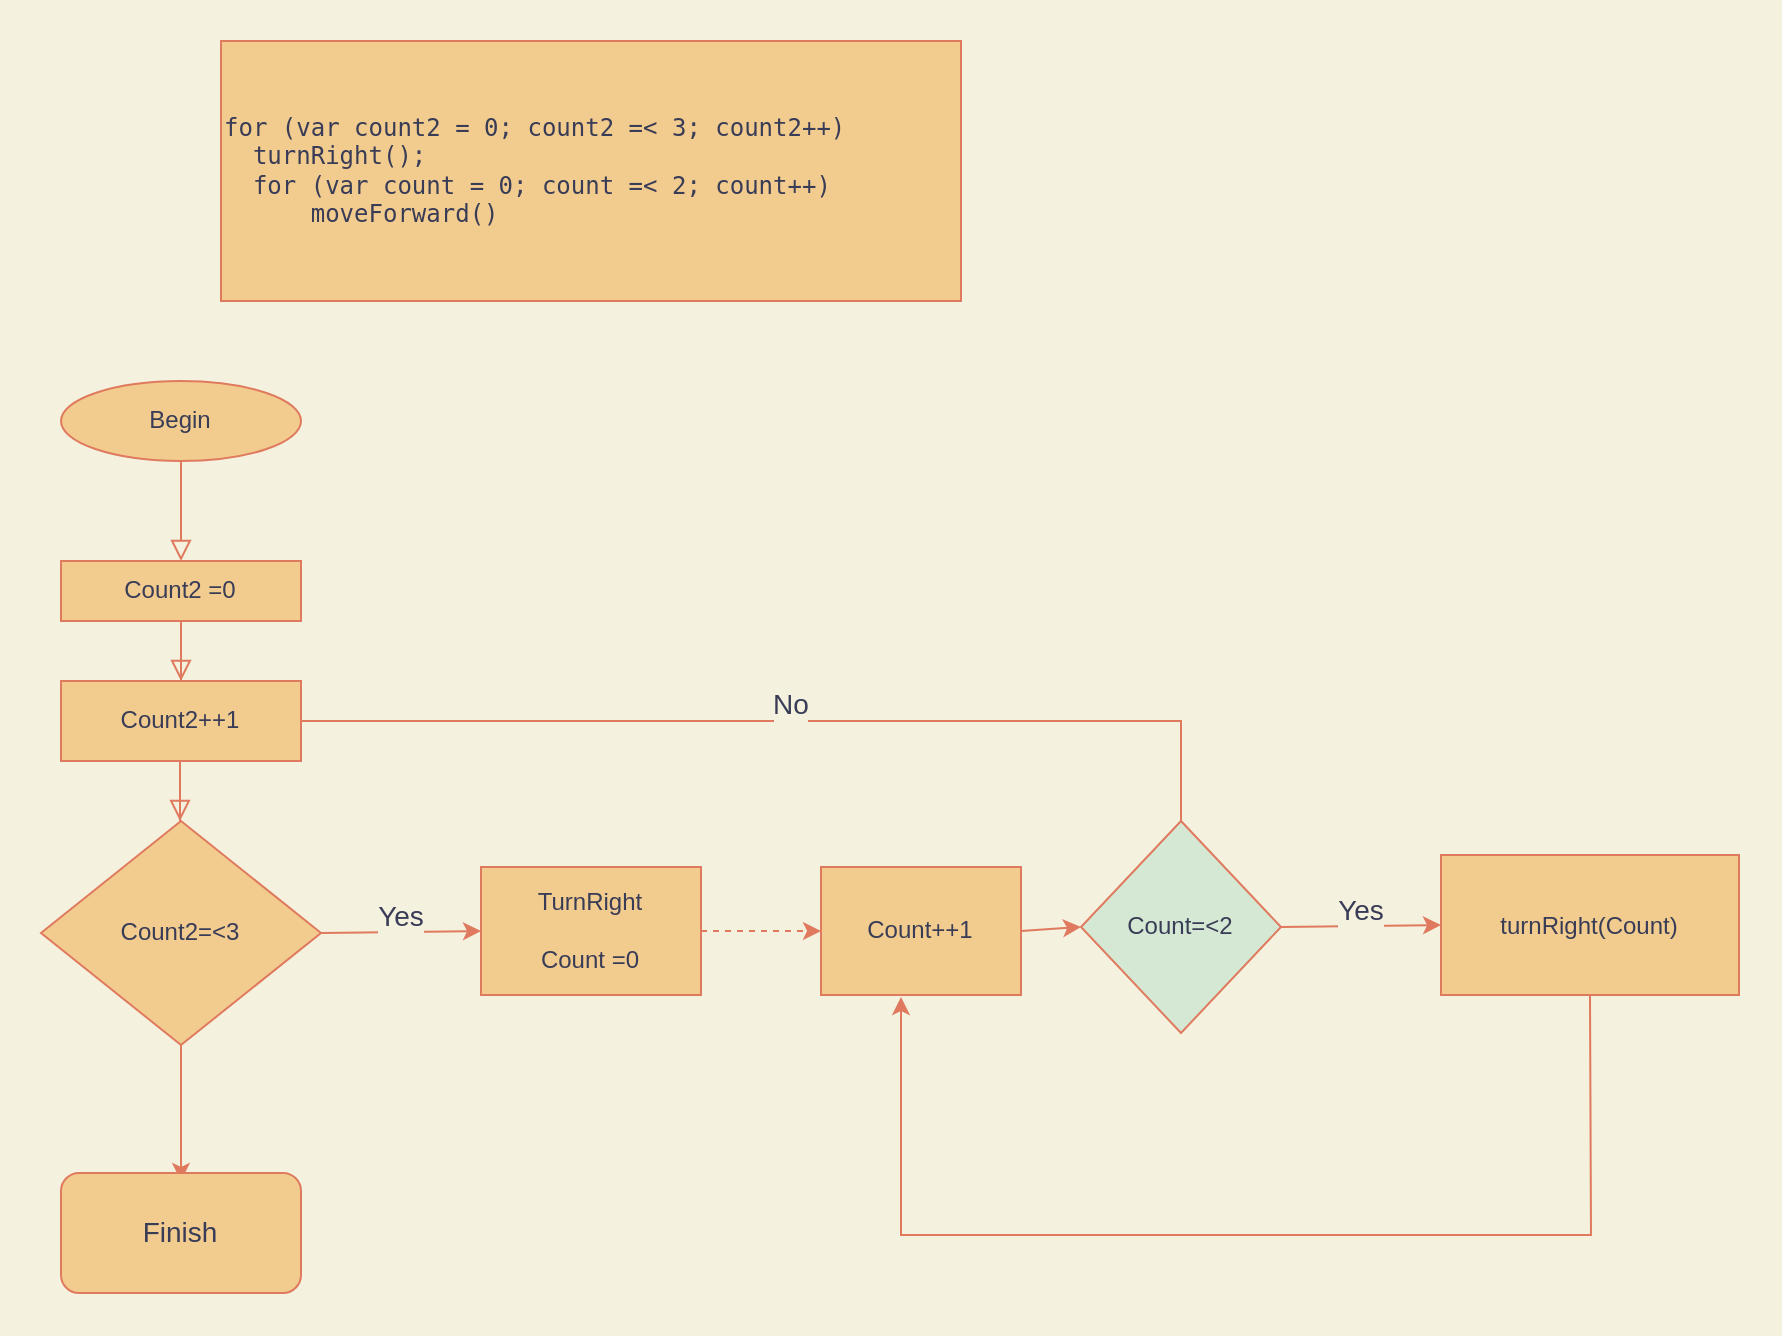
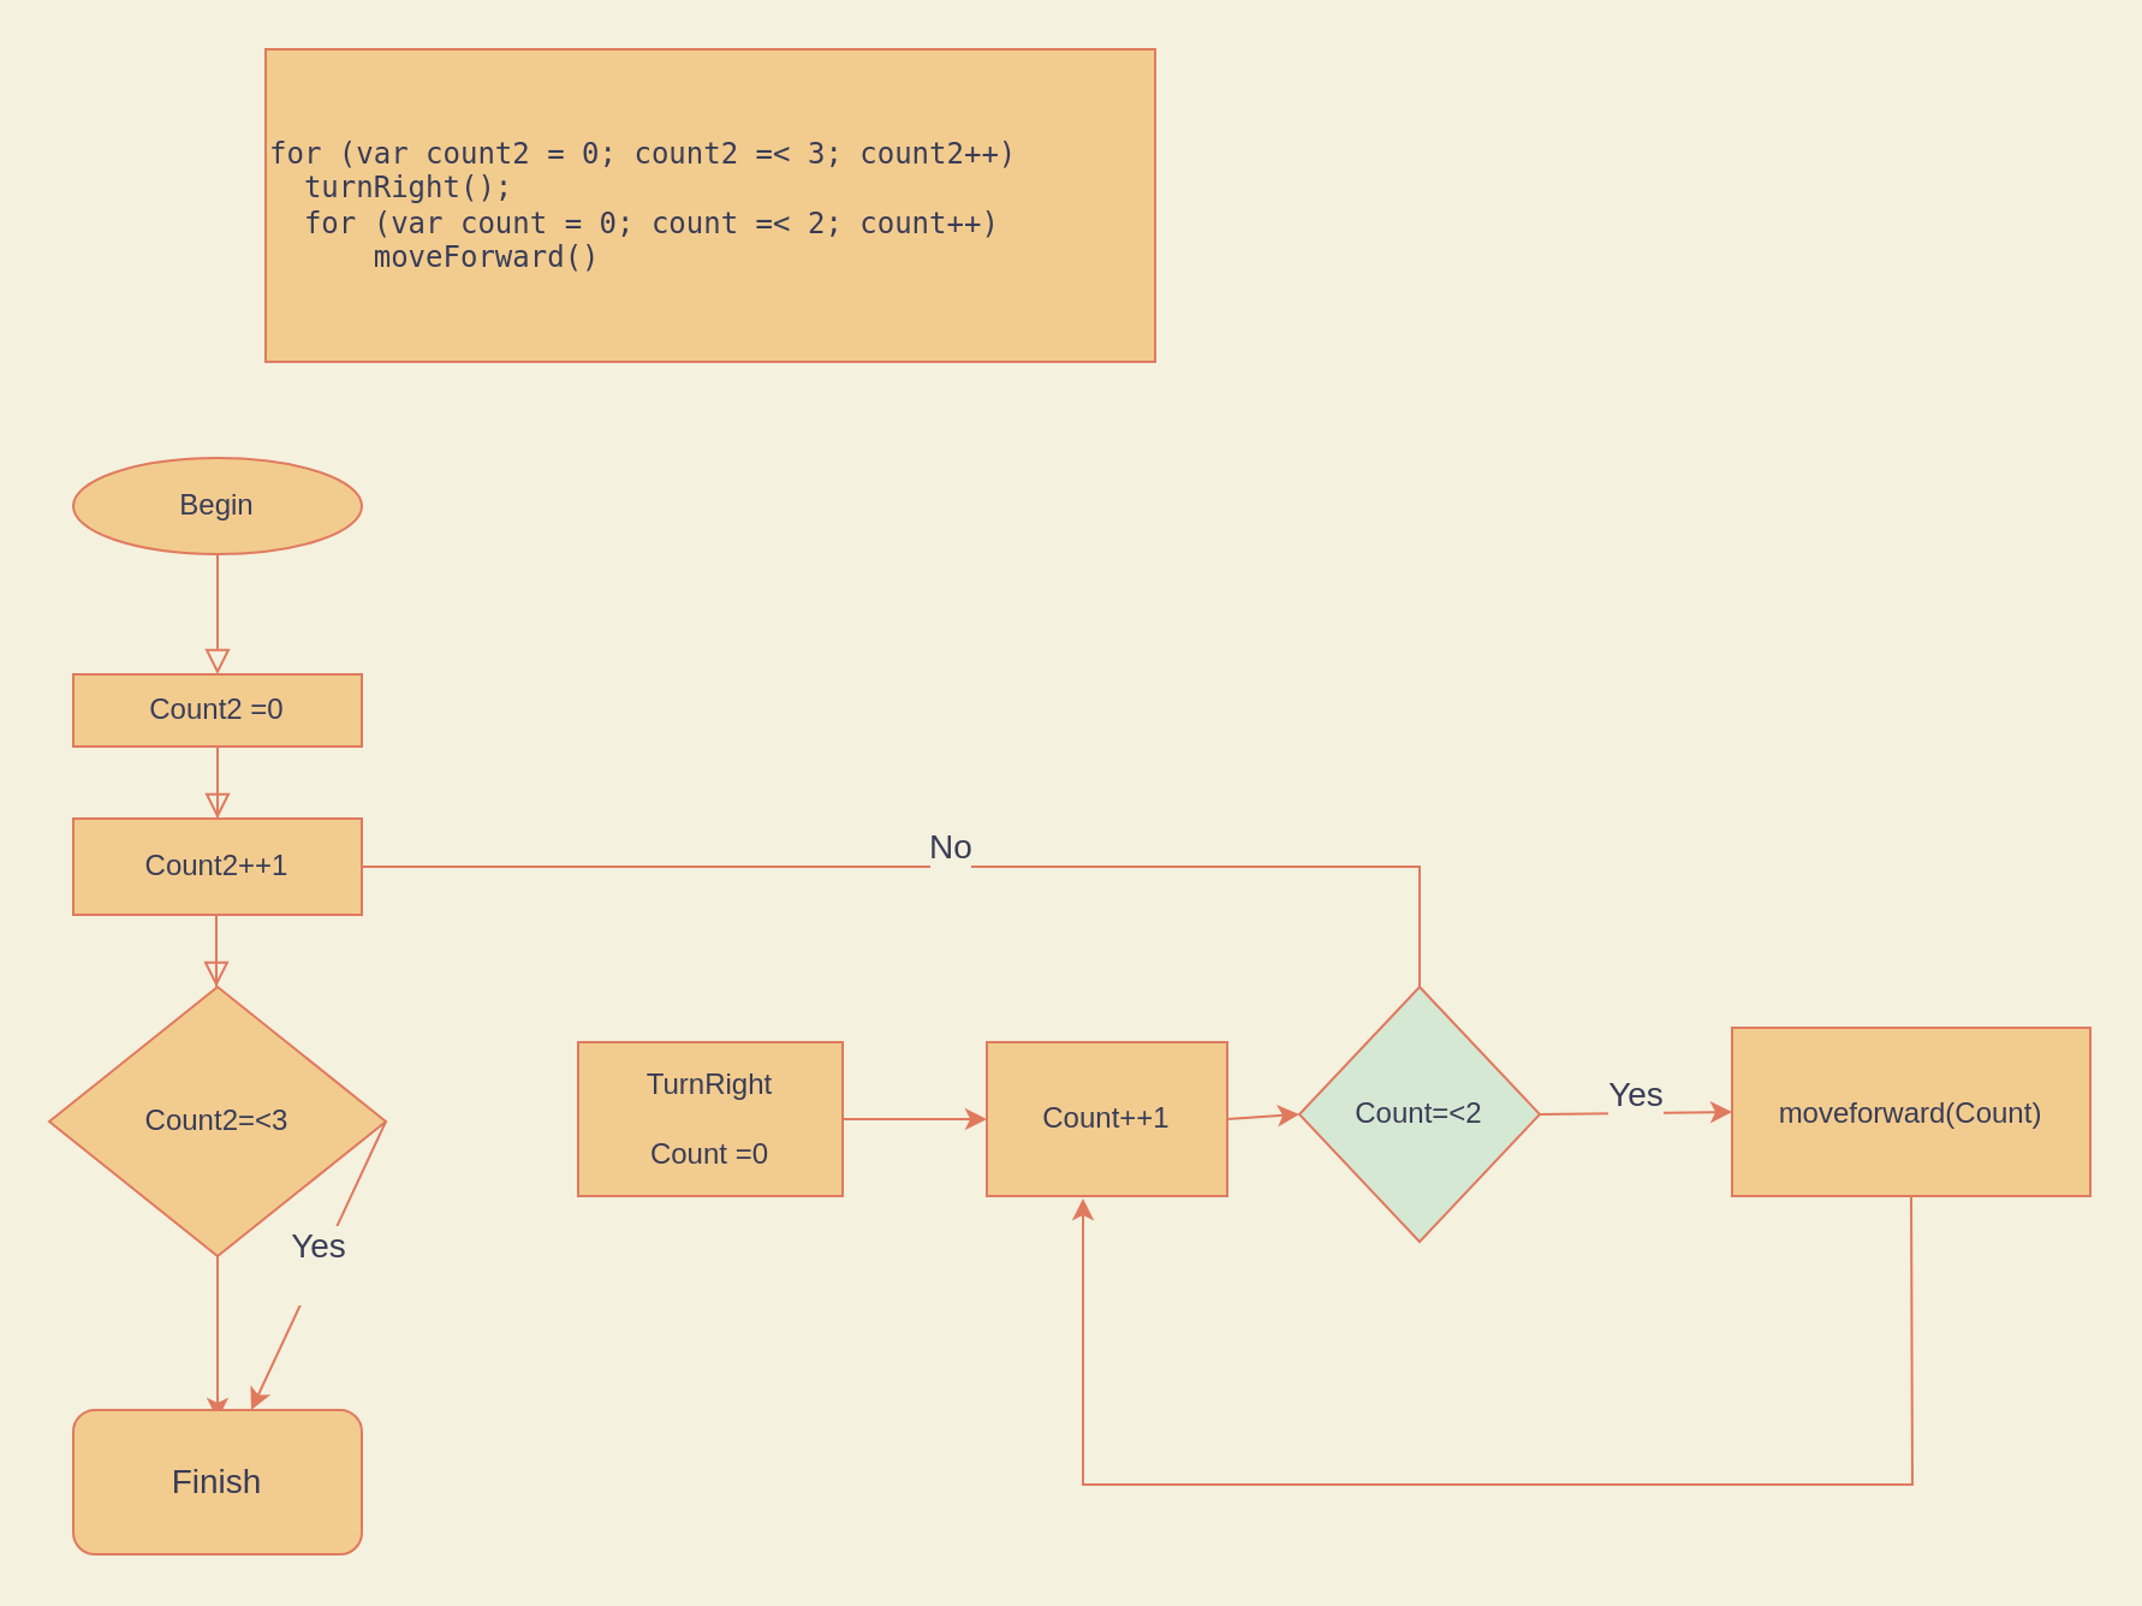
- <mxCell id="17" value="&lt;font style=&quot;font-size: 12px;&quot;&gt;turnRight(Count)&lt;/font&gt;" style="rounded=0;whiteSpace=wrap;html=1;fontSize=14;fillColor=#F2CC8F;strokeColor=#E07A5F;fontColor=#393C56;" vertex="1" parent="1"><mxGeometry x="720" y="427" width="149" height="70" as="geometry" /></mxCell>
+ <mxCell id="17" value="&lt;font style=&quot;font-size: 12px;&quot;&gt;moveforward(Count)&lt;/font&gt;" style="rounded=0;whiteSpace=wrap;html=1;fontSize=14;fillColor=#F2CC8F;strokeColor=#E07A5F;fontColor=#393C56;" vertex="1" parent="1"><mxGeometry x="720" y="427" width="149" height="70" as="geometry" /></mxCell>
- <mxCell id="13" value="" style="endArrow=classic;html=1;rounded=0;exitX=1;exitY=0.5;exitDx=0;exitDy=0;entryX=0;entryY=0.5;entryDx=0;entryDy=0;labelBackgroundColor=#F4F1DE;strokeColor=#E07A5F;fontColor=#393C56;dashed=1;" edge="1" parent="1" source="11" target="12"><mxGeometry width="50" height="50" relative="1" as="geometry"><mxPoint x="180" y="577" as="sourcePoint" /><mxPoint x="230" y="527" as="targetPoint" /></mxGeometry></mxCell>
+ <mxCell id="13" value="" style="endArrow=classic;html=1;rounded=0;exitX=1;exitY=0.5;exitDx=0;exitDy=0;entryX=0;entryY=0.5;entryDx=0;entryDy=0;labelBackgroundColor=#F4F1DE;strokeColor=#E07A5F;fontColor=#393C56;" edge="1" parent="1" source="11" target="12"><mxGeometry width="50" height="50" relative="1" as="geometry"><mxPoint x="180" y="577" as="sourcePoint" /><mxPoint x="230" y="527" as="targetPoint" /></mxGeometry></mxCell>
- <mxCell id="10" value="&lt;div style=&quot;font-size: 14px;&quot;&gt;&lt;font style=&quot;font-size: 14px;&quot;&gt;Yes&lt;/font&gt;&lt;/div&gt;&lt;div style=&quot;font-size: 14px;&quot;&gt;&lt;font style=&quot;font-size: 14px;&quot;&gt;&lt;br&gt;&lt;/font&gt;&lt;/div&gt;" style="endArrow=classic;html=1;rounded=0;exitX=1;exitY=0.5;exitDx=0;exitDy=0;entryX=0;entryY=0.5;entryDx=0;entryDy=0;labelBackgroundColor=#F4F1DE;strokeColor=#E07A5F;fontColor=#393C56;" edge="1" parent="1" source="9" target="11"><mxGeometry width="50" height="50" relative="1" as="geometry"><mxPoint x="200" y="540" as="sourcePoint" /><mxPoint x="170" y="590" as="targetPoint" /></mxGeometry></mxCell>
+ <mxCell id="10" value="&lt;div style=&quot;font-size: 14px;&quot;&gt;&lt;font style=&quot;font-size: 14px;&quot;&gt;Yes&lt;/font&gt;&lt;/div&gt;&lt;div style=&quot;font-size: 14px;&quot;&gt;&lt;font style=&quot;font-size: 14px;&quot;&gt;&lt;br&gt;&lt;/font&gt;&lt;/div&gt;" style="endArrow=classic;html=1;rounded=0;exitX=1;exitY=0.5;exitDx=0;exitDy=0;labelBackgroundColor=#F4F1DE;strokeColor=#E07A5F;fontColor=#393C56;" edge="1" parent="1" source="9" target="21"><mxGeometry width="50" height="50" relative="1" as="geometry"><mxPoint x="200" y="540" as="sourcePoint" /><mxPoint x="170" y="590" as="targetPoint" /></mxGeometry></mxCell>
